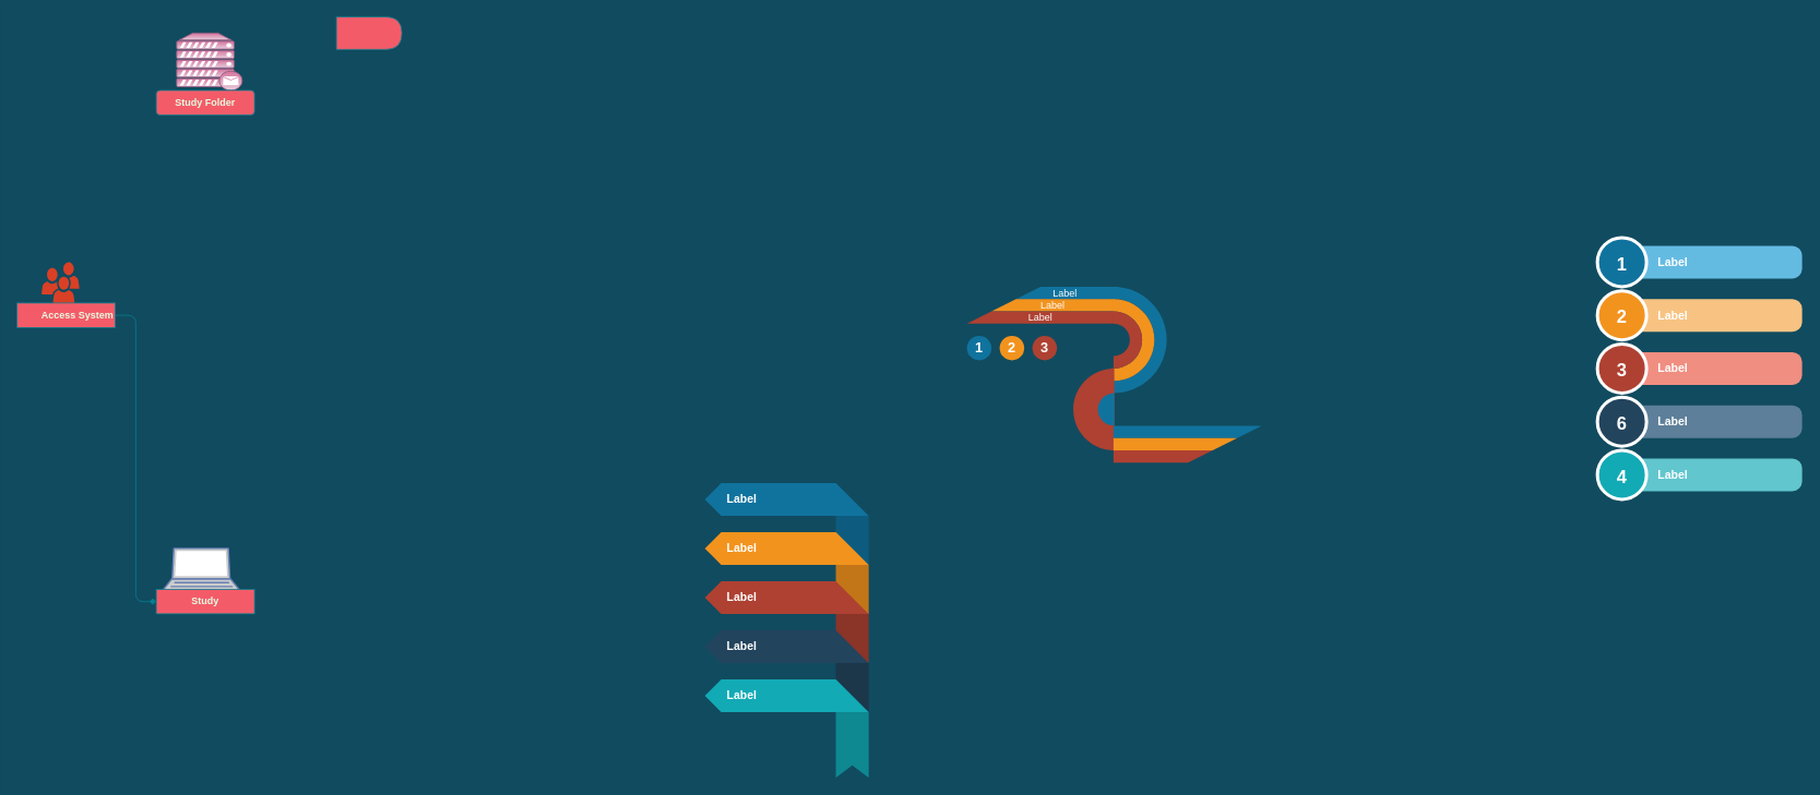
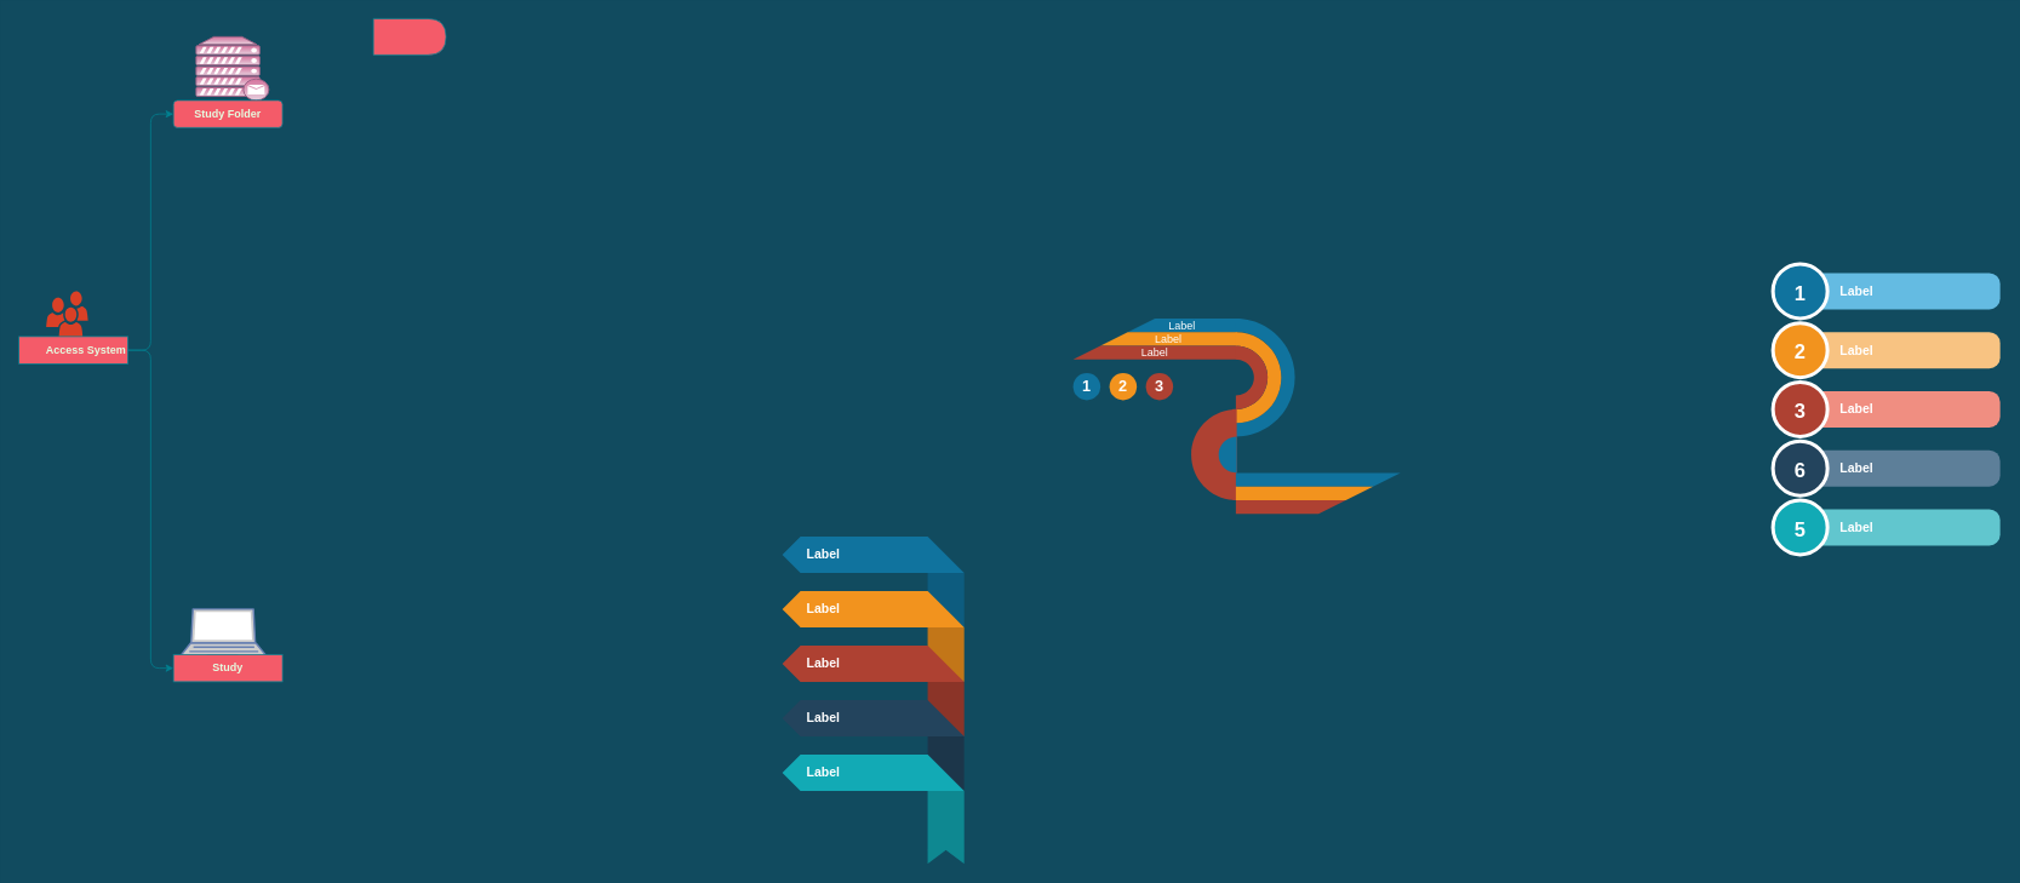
+ <mxCell id="3" style="edgeStyle=orthogonalEdgeStyle;curved=0;rounded=1;sketch=0;orthogonalLoop=1;jettySize=auto;html=1;exitX=1;exitY=0.5;exitDx=0;exitDy=0;entryX=0;entryY=0.5;entryDx=0;entryDy=0;fontFamily=Helvetica;fontColor=#E4FDE1;strokeColor=#028090;fillColor=#F45B69;" edge="1" parent="1" source="5" target="7"><mxGeometry relative="1" as="geometry" /></mxCell>
- <mxCell id="39" value="4" style="shape=ellipse;perimeter=ellipsePerimeter;fontSize=22;fontStyle=1;shadow=0;strokeColor=#ffffff;fillColor=#12AAB5;strokeWidth=4;fontColor=#ffffff;align=center;rounded=0;sketch=0;fontFamily=Helvetica;" vertex="1" parent="1"><mxGeometry x="1950" y="550" width="60" height="60" as="geometry" /></mxCell>
+ <mxCell id="39" value="5" style="shape=ellipse;perimeter=ellipsePerimeter;fontSize=22;fontStyle=1;shadow=0;strokeColor=#ffffff;fillColor=#12AAB5;strokeWidth=4;fontColor=#ffffff;align=center;rounded=0;sketch=0;fontFamily=Helvetica;" vertex="1" parent="1"><mxGeometry x="1950" y="550" width="60" height="60" as="geometry" /></mxCell>
- <mxCell id="4" style="edgeStyle=orthogonalEdgeStyle;curved=0;rounded=1;sketch=0;orthogonalLoop=1;jettySize=auto;html=1;entryX=0;entryY=0.5;entryDx=0;entryDy=0;fontFamily=Helvetica;fontColor=#E4FDE1;strokeColor=#028090;fillColor=#F45B69;endArrow=diamond;" edge="1" parent="1" source="5" target="9"><mxGeometry relative="1" as="geometry" /></mxCell>
+ <mxCell id="4" style="edgeStyle=orthogonalEdgeStyle;curved=0;rounded=1;sketch=0;orthogonalLoop=1;jettySize=auto;html=1;entryX=0;entryY=0.5;entryDx=0;entryDy=0;fontFamily=Helvetica;fontColor=#E4FDE1;strokeColor=#028090;fillColor=#F45B69;" edge="1" parent="1" source="5" target="9"><mxGeometry relative="1" as="geometry" /></mxCell>
